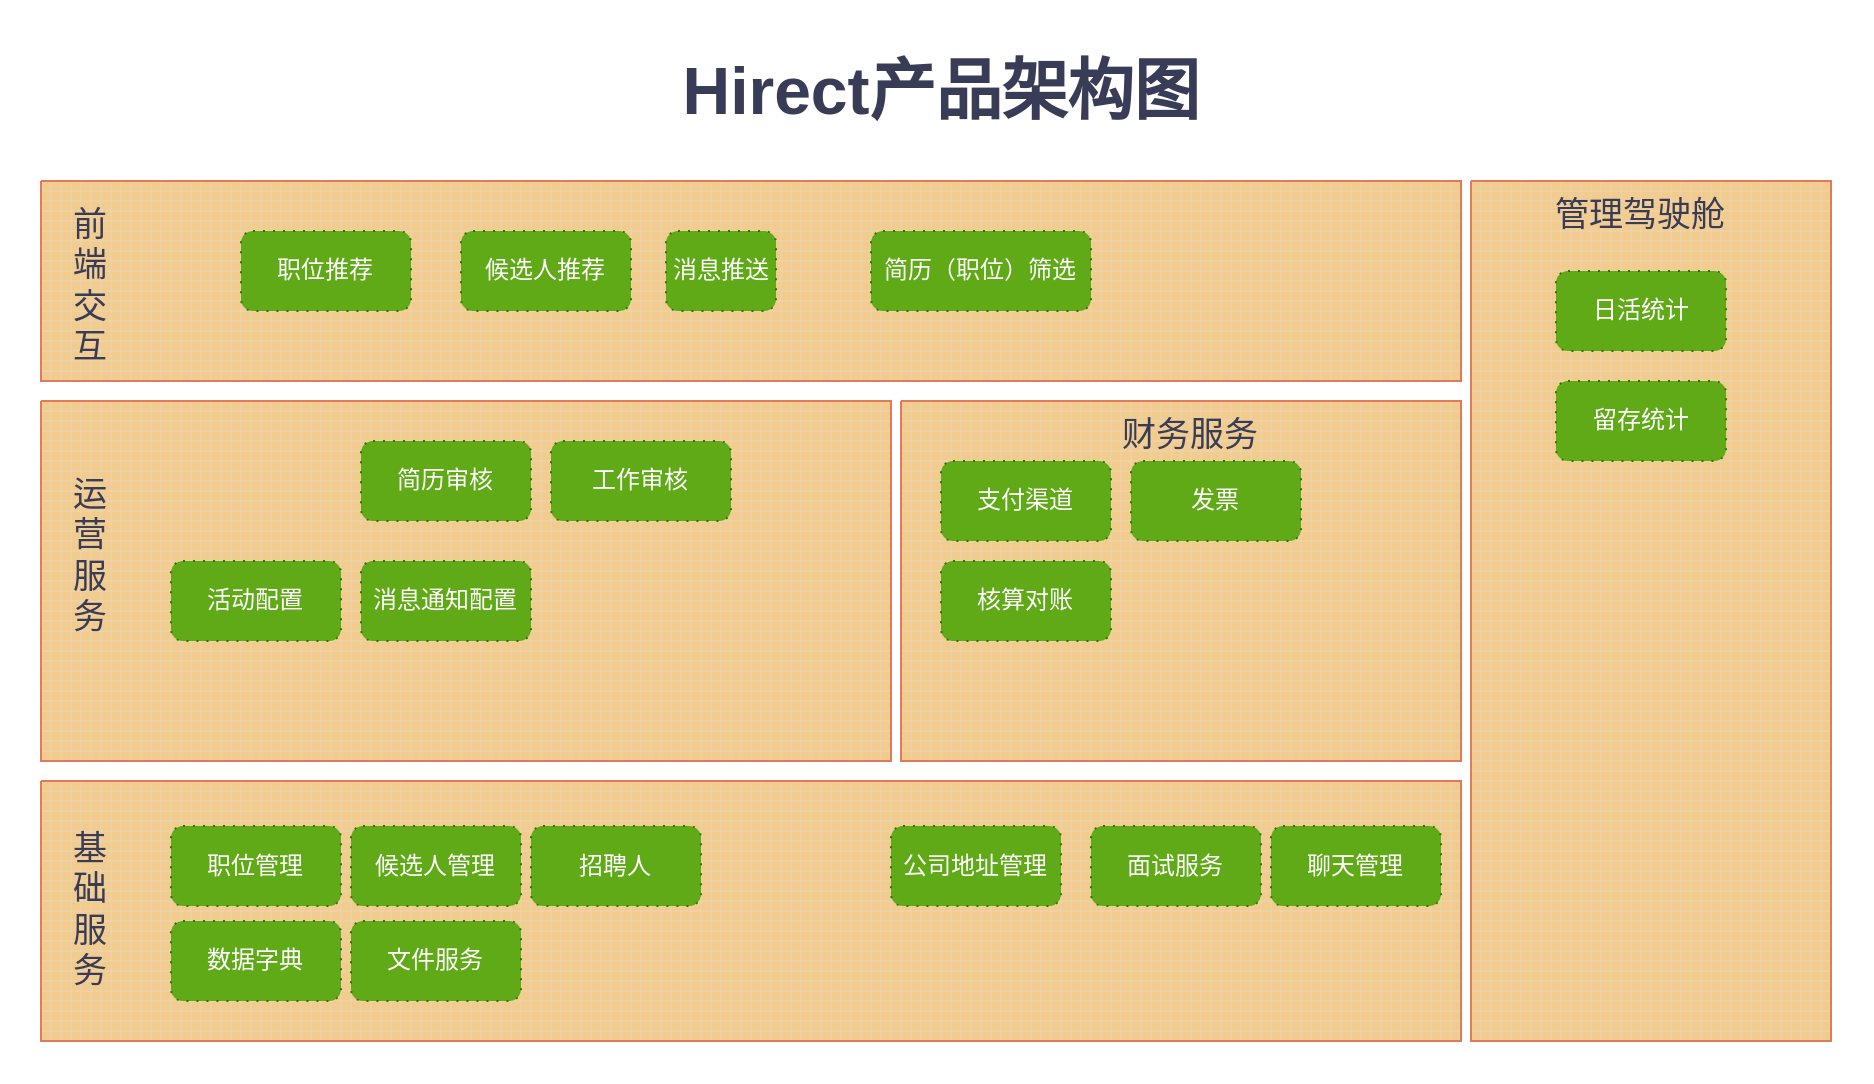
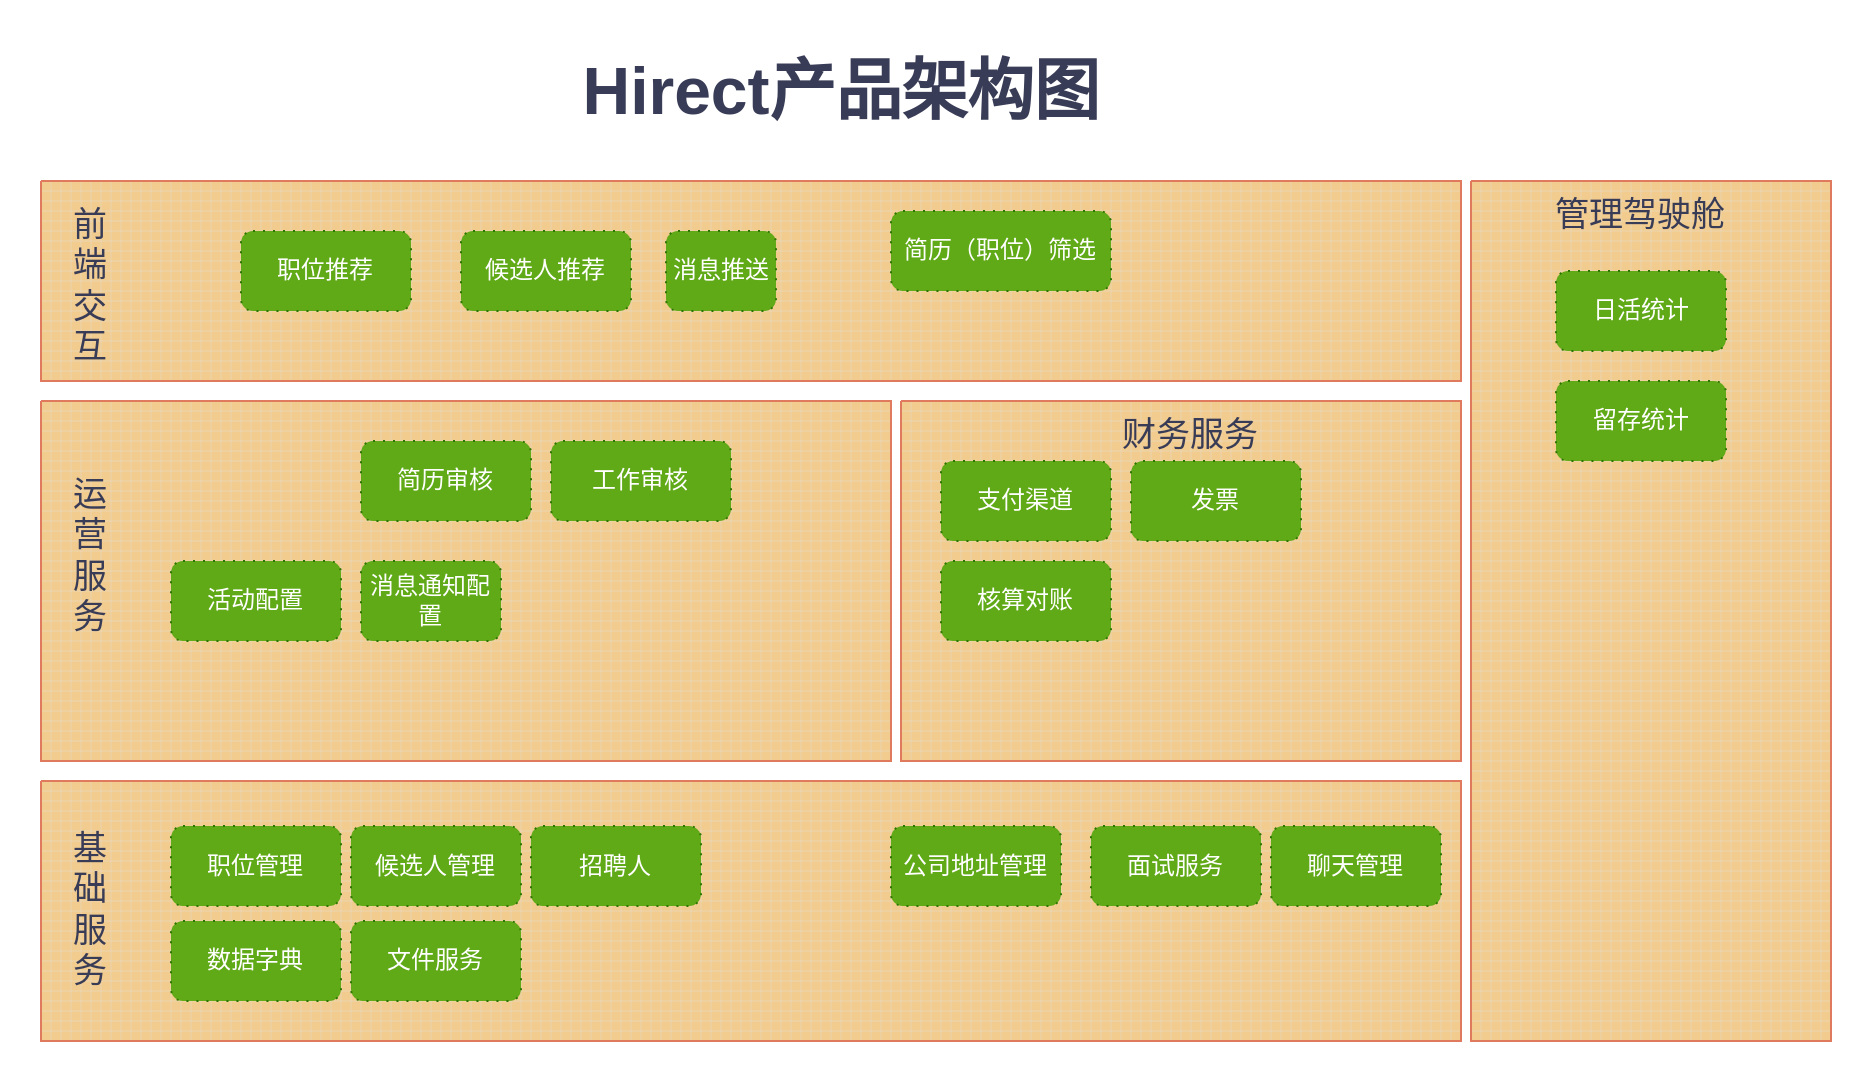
- <mxCell id="2" value="Hirect产品架构图" style="text;html=1;align=center;verticalAlign=middle;resizable=0;points=[];autosize=1;fontSize=33;fontStyle=1;fontColor=#393C56;" vertex="1" parent="1"><mxGeometry x="335" y="20" width="270" height="50" as="geometry" /></mxCell>
+ <mxCell id="2" value="Hirect产品架构图" style="text;html=1;align=center;verticalAlign=middle;resizable=0;points=[];autosize=1;fontSize=33;fontStyle=1;fontColor=#393C56;" vertex="1" parent="1"><mxGeometry x="285" y="20" width="270" height="50" as="geometry" /></mxCell>
- <mxCell id="33" value="简历（职位）筛选" style="shape=ext;rounded=1;html=1;whiteSpace=wrap;dashed=1;dashPattern=1 4;sketch=0;strokeColor=#2D7600;fillColor=#60a917;fontColor=#ffffff;" vertex="1" parent="1"><mxGeometry x="435" y="115" width="110" height="40" as="geometry" /></mxCell>
+ <mxCell id="33" value="简历（职位）筛选" style="shape=ext;rounded=1;html=1;whiteSpace=wrap;dashed=1;dashPattern=1 4;sketch=0;strokeColor=#2D7600;fillColor=#60a917;fontColor=#ffffff;" vertex="1" parent="1"><mxGeometry x="445" y="105" width="110" height="40" as="geometry" /></mxCell>
- <mxCell id="27" value="消息通知配置" style="shape=ext;rounded=1;html=1;whiteSpace=wrap;dashed=1;dashPattern=1 4;sketch=0;strokeColor=#2D7600;fillColor=#60a917;fontColor=#ffffff;" vertex="1" parent="1"><mxGeometry x="180" y="280" width="85" height="40" as="geometry" /></mxCell>
+ <mxCell id="27" value="消息通知配置" style="shape=ext;rounded=1;html=1;whiteSpace=wrap;dashed=1;dashPattern=1 4;sketch=0;strokeColor=#2D7600;fillColor=#60a917;fontColor=#ffffff;" vertex="1" parent="1"><mxGeometry x="180" y="280" width="70" height="40" as="geometry" /></mxCell>
